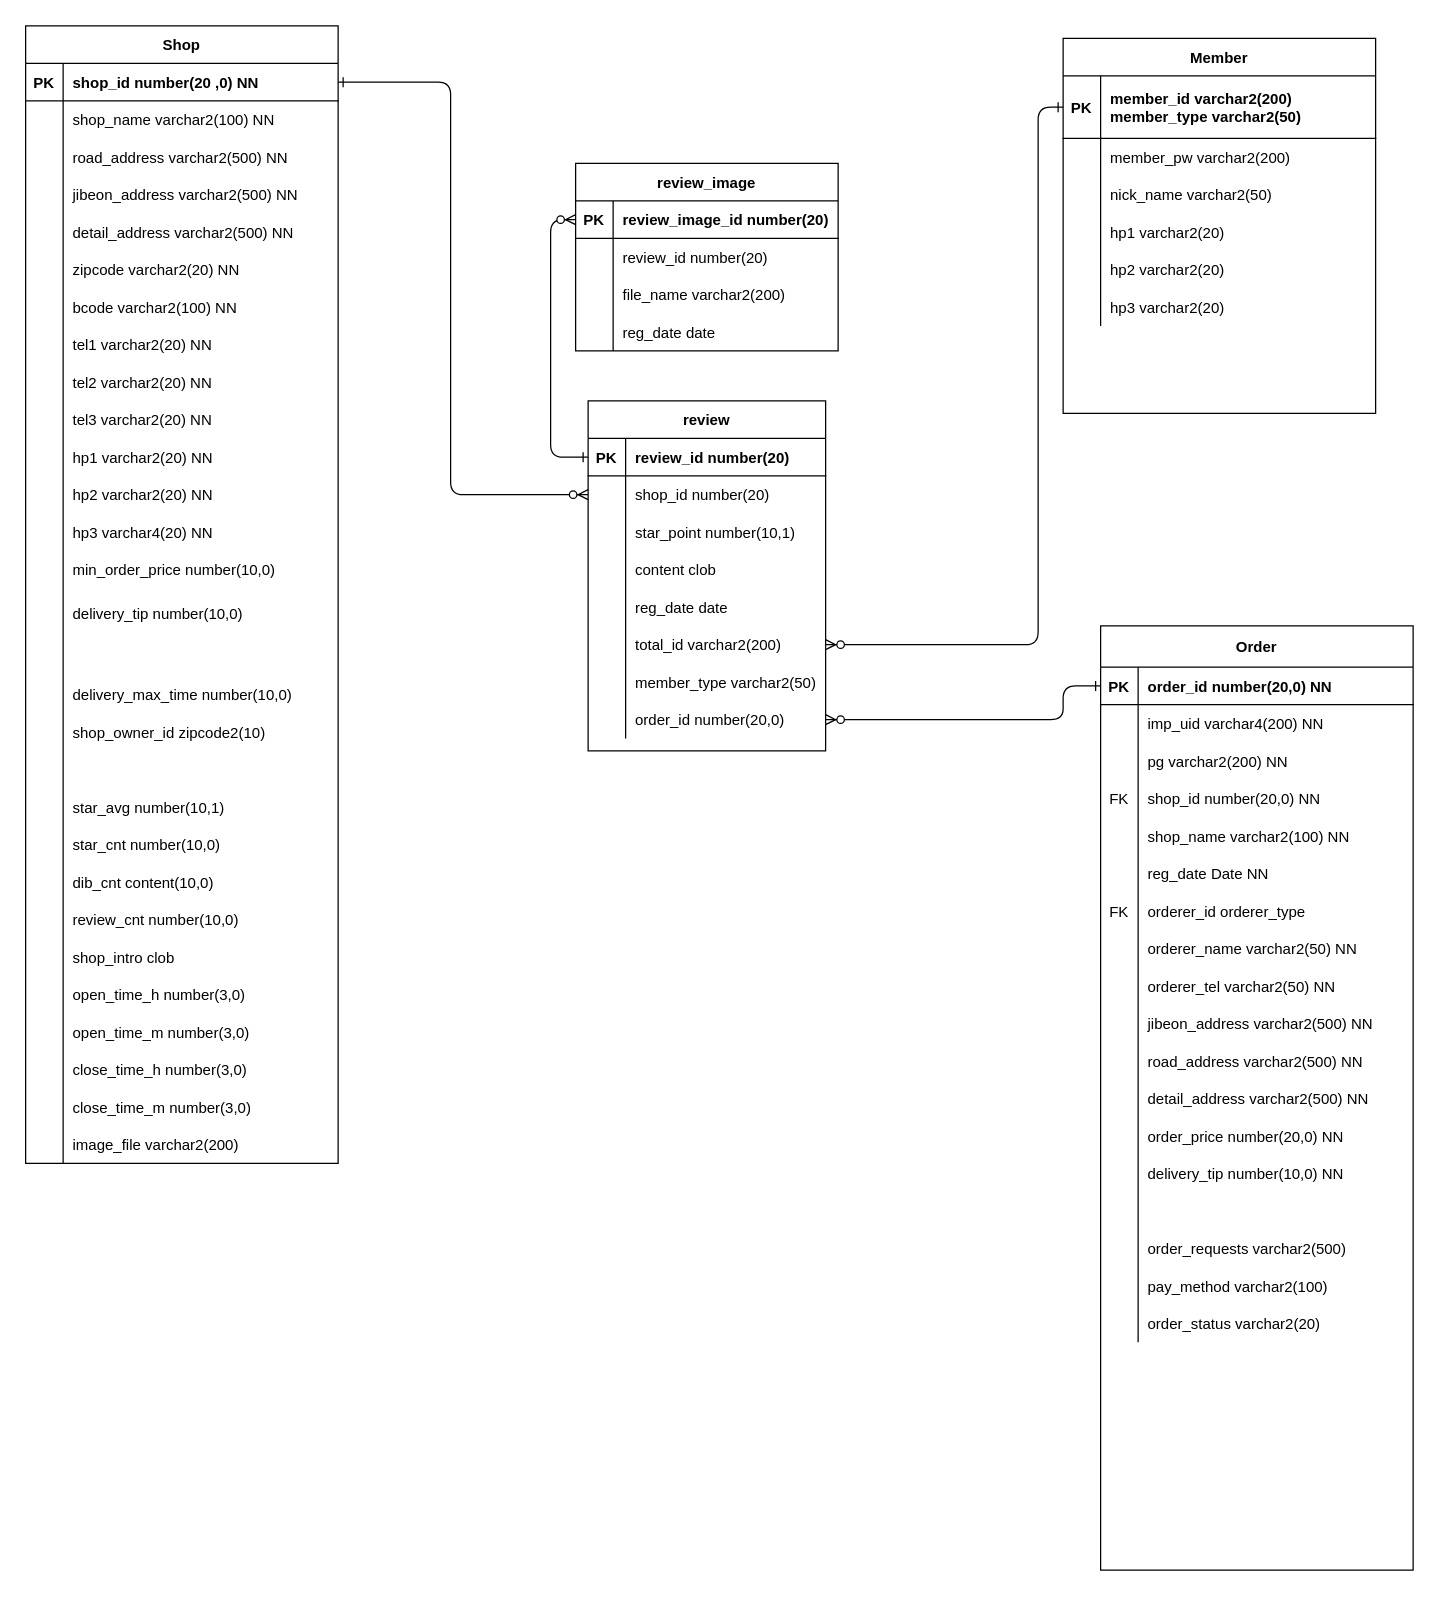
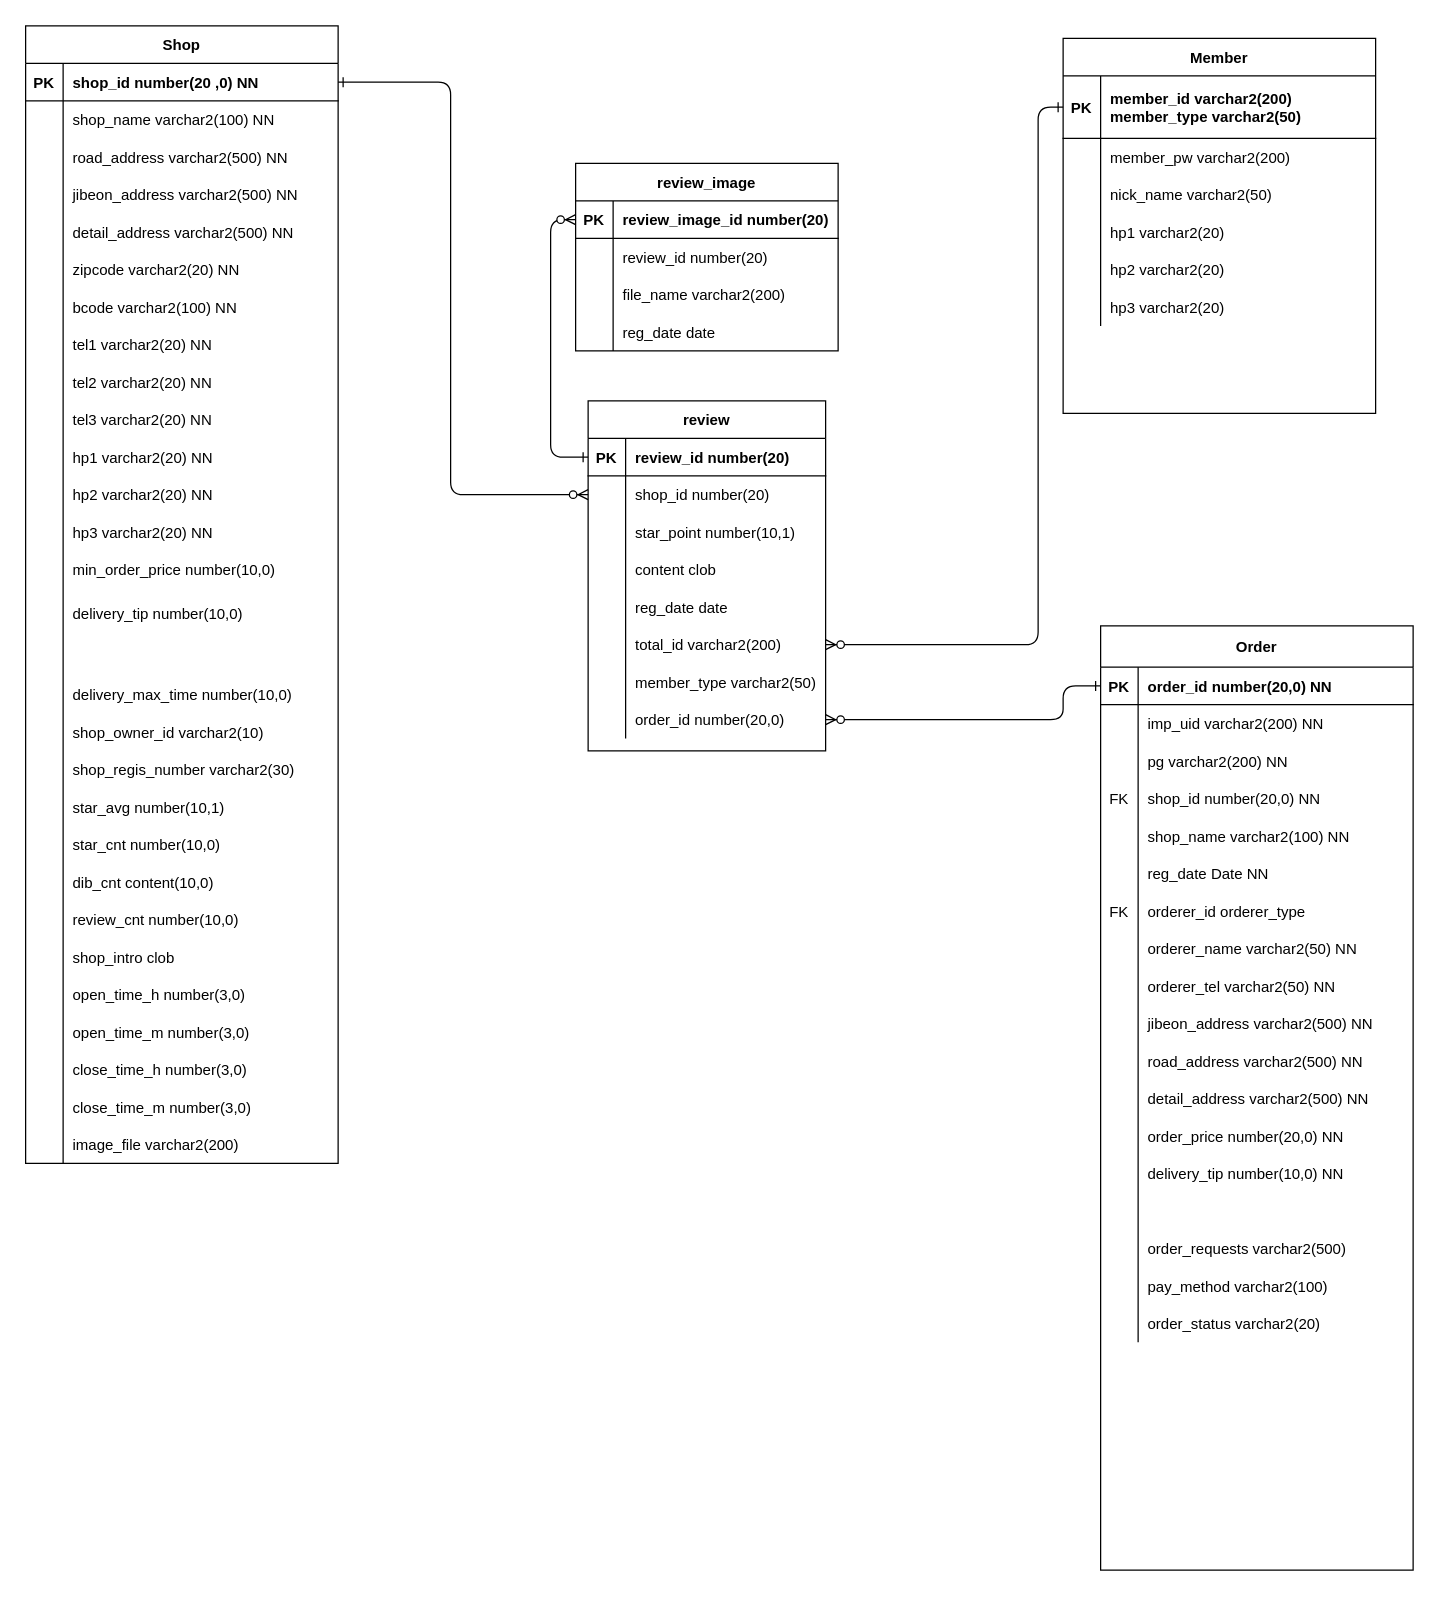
- <mxCell id="79" value="hp3 varchar4(20) NN" style="shape=partialRectangle;overflow=hidden;connectable=0;fillColor=none;top=0;left=0;bottom=0;right=0;align=left;spacingLeft=6;" vertex="1" parent="77"><mxGeometry x="30" width="220" height="30" as="geometry" /></mxCell>
+ <mxCell id="79" value="hp3 varchar2(20) NN" style="shape=partialRectangle;overflow=hidden;connectable=0;fillColor=none;top=0;left=0;bottom=0;right=0;align=left;spacingLeft=6;" vertex="1" parent="77"><mxGeometry x="30" width="220" height="30" as="geometry" /></mxCell>
- <mxCell id="155" value="imp_uid varchar4(200) NN" style="shape=partialRectangle;overflow=hidden;connectable=0;fillColor=none;top=0;left=0;bottom=0;right=0;align=left;spacingLeft=6;" vertex="1" parent="153"><mxGeometry x="30" width="220" height="30" as="geometry" /></mxCell>
+ <mxCell id="155" value="imp_uid varchar2(200) NN" style="shape=partialRectangle;overflow=hidden;connectable=0;fillColor=none;top=0;left=0;bottom=0;right=0;align=left;spacingLeft=6;" vertex="1" parent="153"><mxGeometry x="30" width="220" height="30" as="geometry" /></mxCell>
- <mxCell id="93" value="shop_owner_id zipcode2(10) " style="shape=partialRectangle;overflow=hidden;connectable=0;fillColor=none;top=0;left=0;bottom=0;right=0;align=left;spacingLeft=6;" vertex="1" parent="91"><mxGeometry x="30" width="220" height="30" as="geometry" /></mxCell>
+ <mxCell id="93" value="shop_owner_id varchar2(10) " style="shape=partialRectangle;overflow=hidden;connectable=0;fillColor=none;top=0;left=0;bottom=0;right=0;align=left;spacingLeft=6;" vertex="1" parent="91"><mxGeometry x="30" width="220" height="30" as="geometry" /></mxCell>
+ <mxCell id="96" value="shop_regis_number varchar2(30) " style="shape=partialRectangle;overflow=hidden;connectable=0;fillColor=none;top=0;left=0;bottom=0;right=0;align=left;spacingLeft=6;" vertex="1" parent="94"><mxGeometry x="30" width="220" height="30" as="geometry" /></mxCell>
